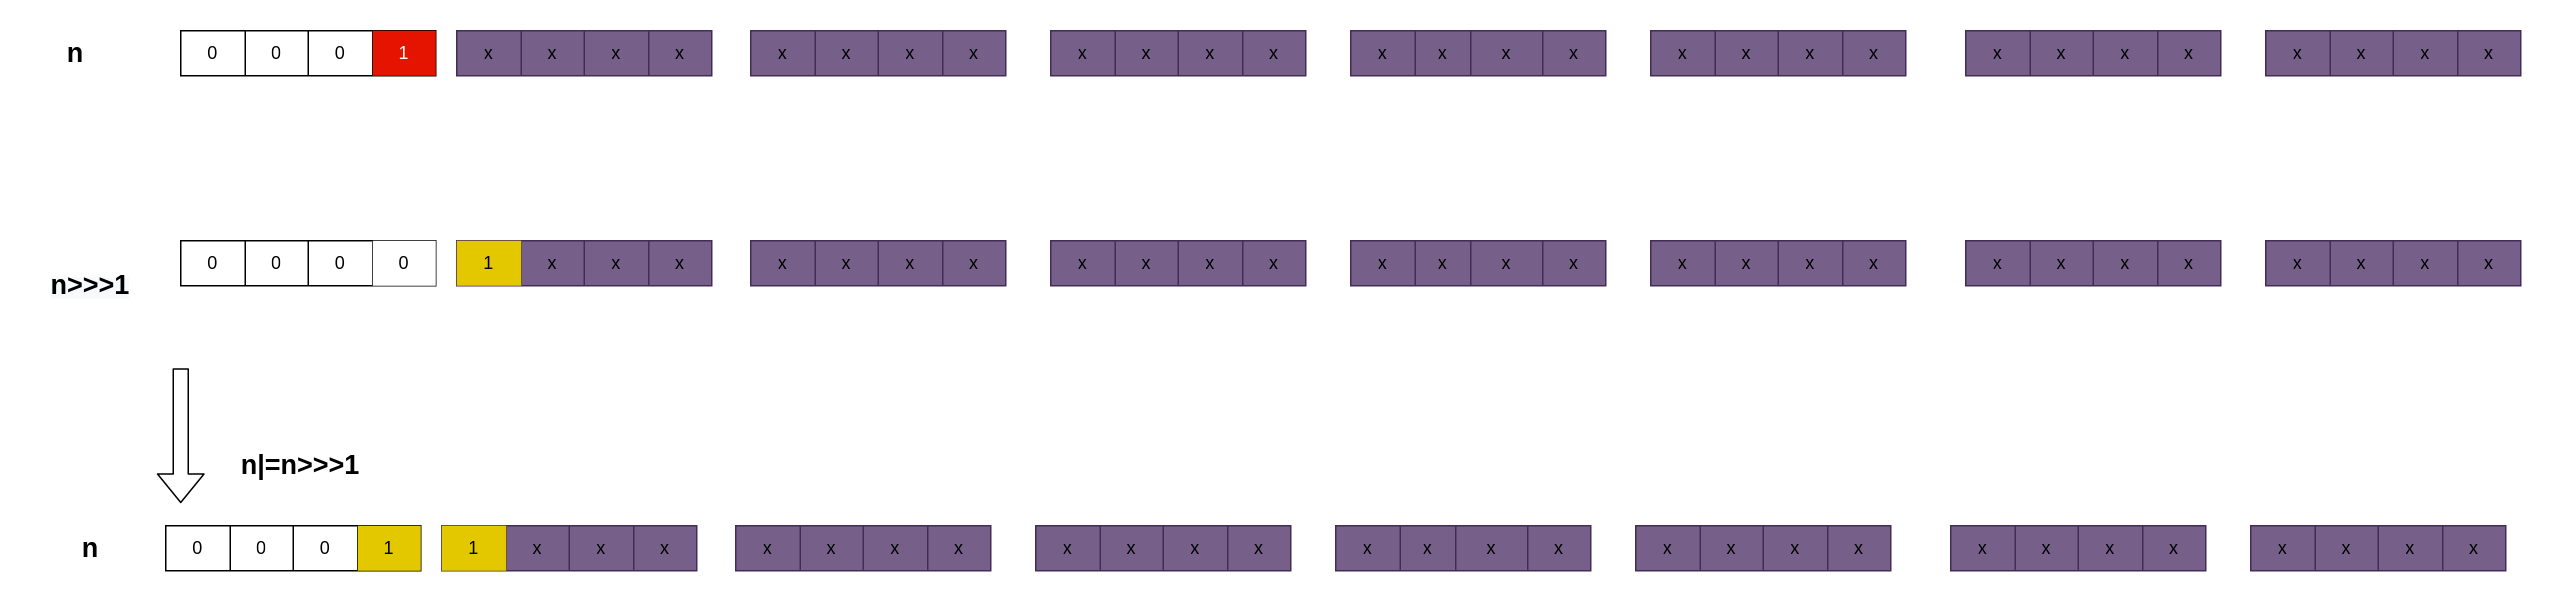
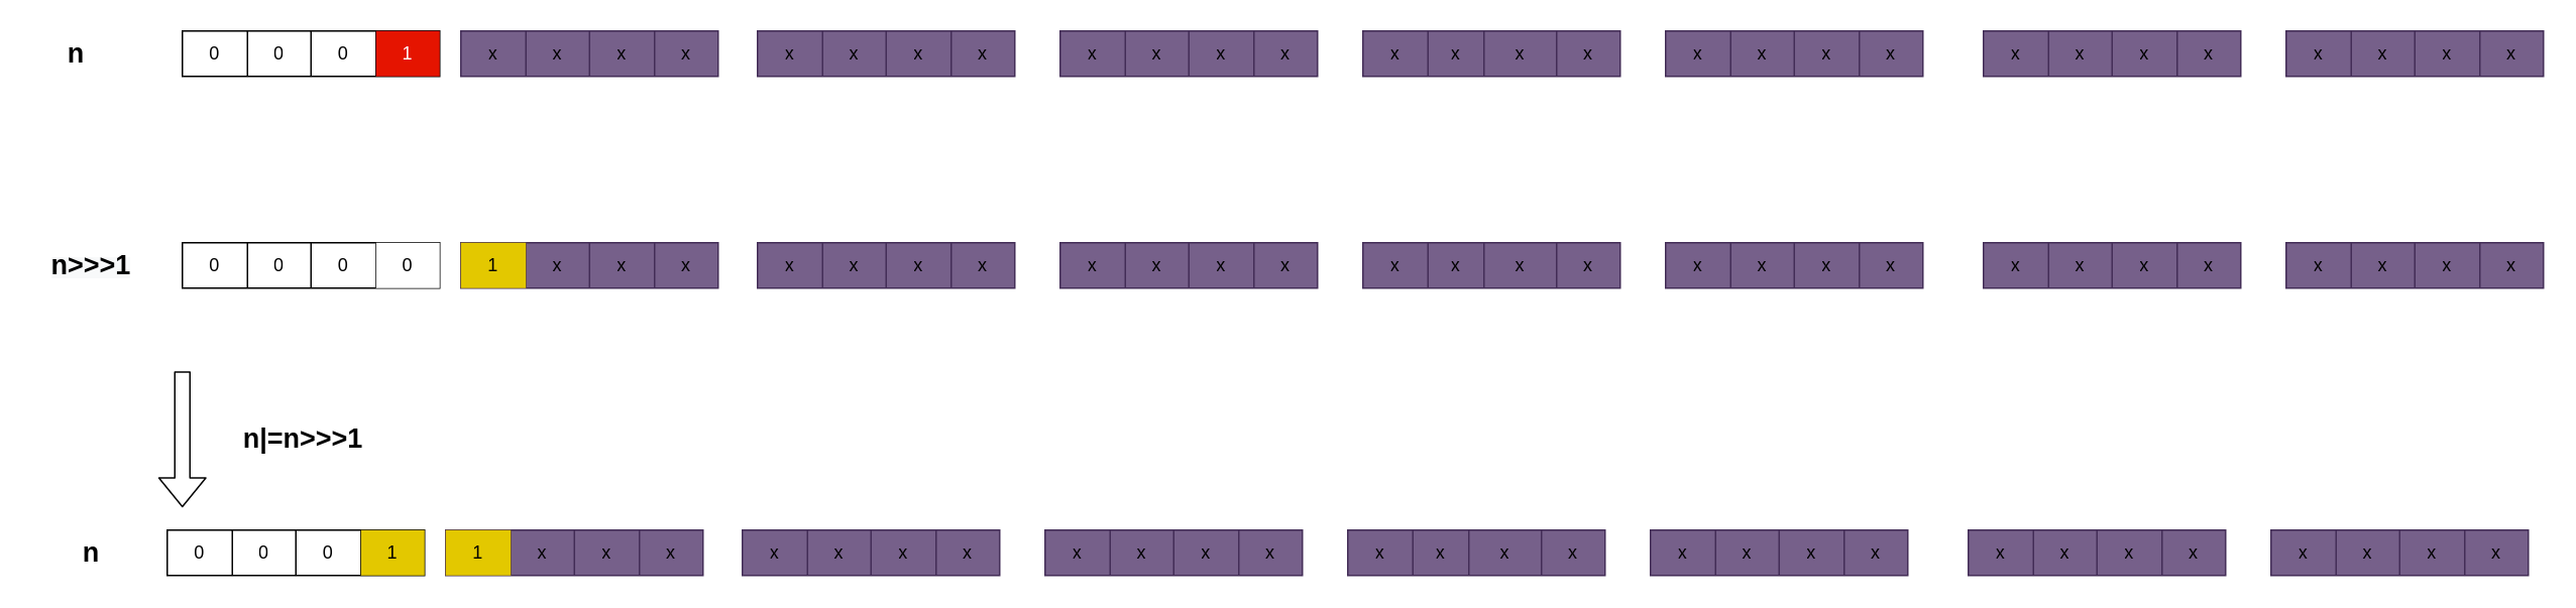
- <mxCell id="148" value="&#10;&#10;&lt;b style=&quot;color: rgb(0, 0, 0); font-family: helvetica; font-size: 12px; font-style: normal; letter-spacing: normal; text-align: center; text-indent: 0px; text-transform: none; word-spacing: 0px; background-color: rgb(248, 249, 250);&quot;&gt;&lt;font style=&quot;font-size: 18px&quot;&gt;n&amp;gt;&amp;gt;&amp;gt;1&lt;/font&gt;&lt;/b&gt;&#10;&#10;" style="text;html=1;strokeColor=none;fillColor=none;align=center;verticalAlign=middle;whiteSpace=wrap;rounded=0;" parent="1" vertex="1"><mxGeometry x="20" y="175" width="80" height="30" as="geometry" /></mxCell>
+ <mxCell id="148" value="&#10;&#10;&lt;b style=&quot;color: rgb(0, 0, 0); font-family: helvetica; font-size: 12px; font-style: normal; letter-spacing: normal; text-align: center; text-indent: 0px; text-transform: none; word-spacing: 0px; background-color: rgb(248, 249, 250);&quot;&gt;&lt;font style=&quot;font-size: 18px&quot;&gt;n&amp;gt;&amp;gt;&amp;gt;1&lt;/font&gt;&lt;/b&gt;&#10;&#10;" style="text;html=1;strokeColor=none;fillColor=none;align=center;verticalAlign=middle;whiteSpace=wrap;rounded=0;" parent="1" vertex="1"><mxGeometry x="20" y="160" width="80" height="30" as="geometry" /></mxCell>
- <mxCell id="99" value="&lt;b&gt;&lt;font style=&quot;font-size: 18px&quot;&gt;n|=n&amp;gt;&amp;gt;&amp;gt;1&lt;/font&gt;&lt;/b&gt;" style="text;html=1;strokeColor=none;fillColor=none;align=center;verticalAlign=middle;whiteSpace=wrap;rounded=0;" parent="1" vertex="1"><mxGeometry x="150" y="290" width="100" height="40" as="geometry" /></mxCell>
+ <mxCell id="99" value="&lt;b&gt;&lt;font style=&quot;font-size: 18px&quot;&gt;n|=n&amp;gt;&amp;gt;&amp;gt;1&lt;/font&gt;&lt;/b&gt;" style="text;html=1;strokeColor=none;fillColor=none;align=center;verticalAlign=middle;whiteSpace=wrap;rounded=0;" parent="1" vertex="1"><mxGeometry x="150" y="270" width="100" height="40" as="geometry" /></mxCell>
